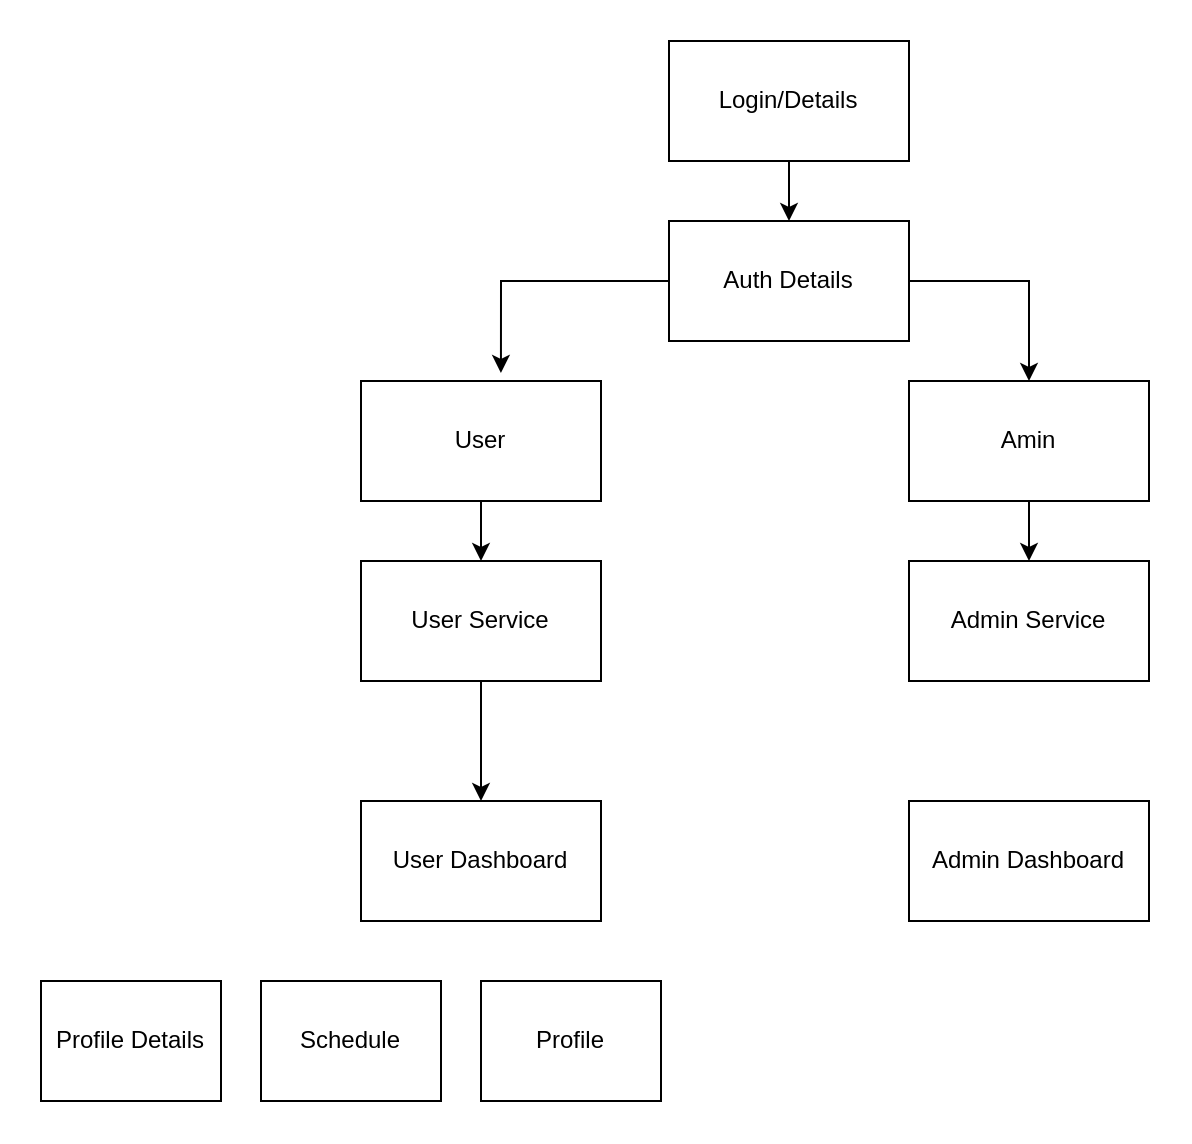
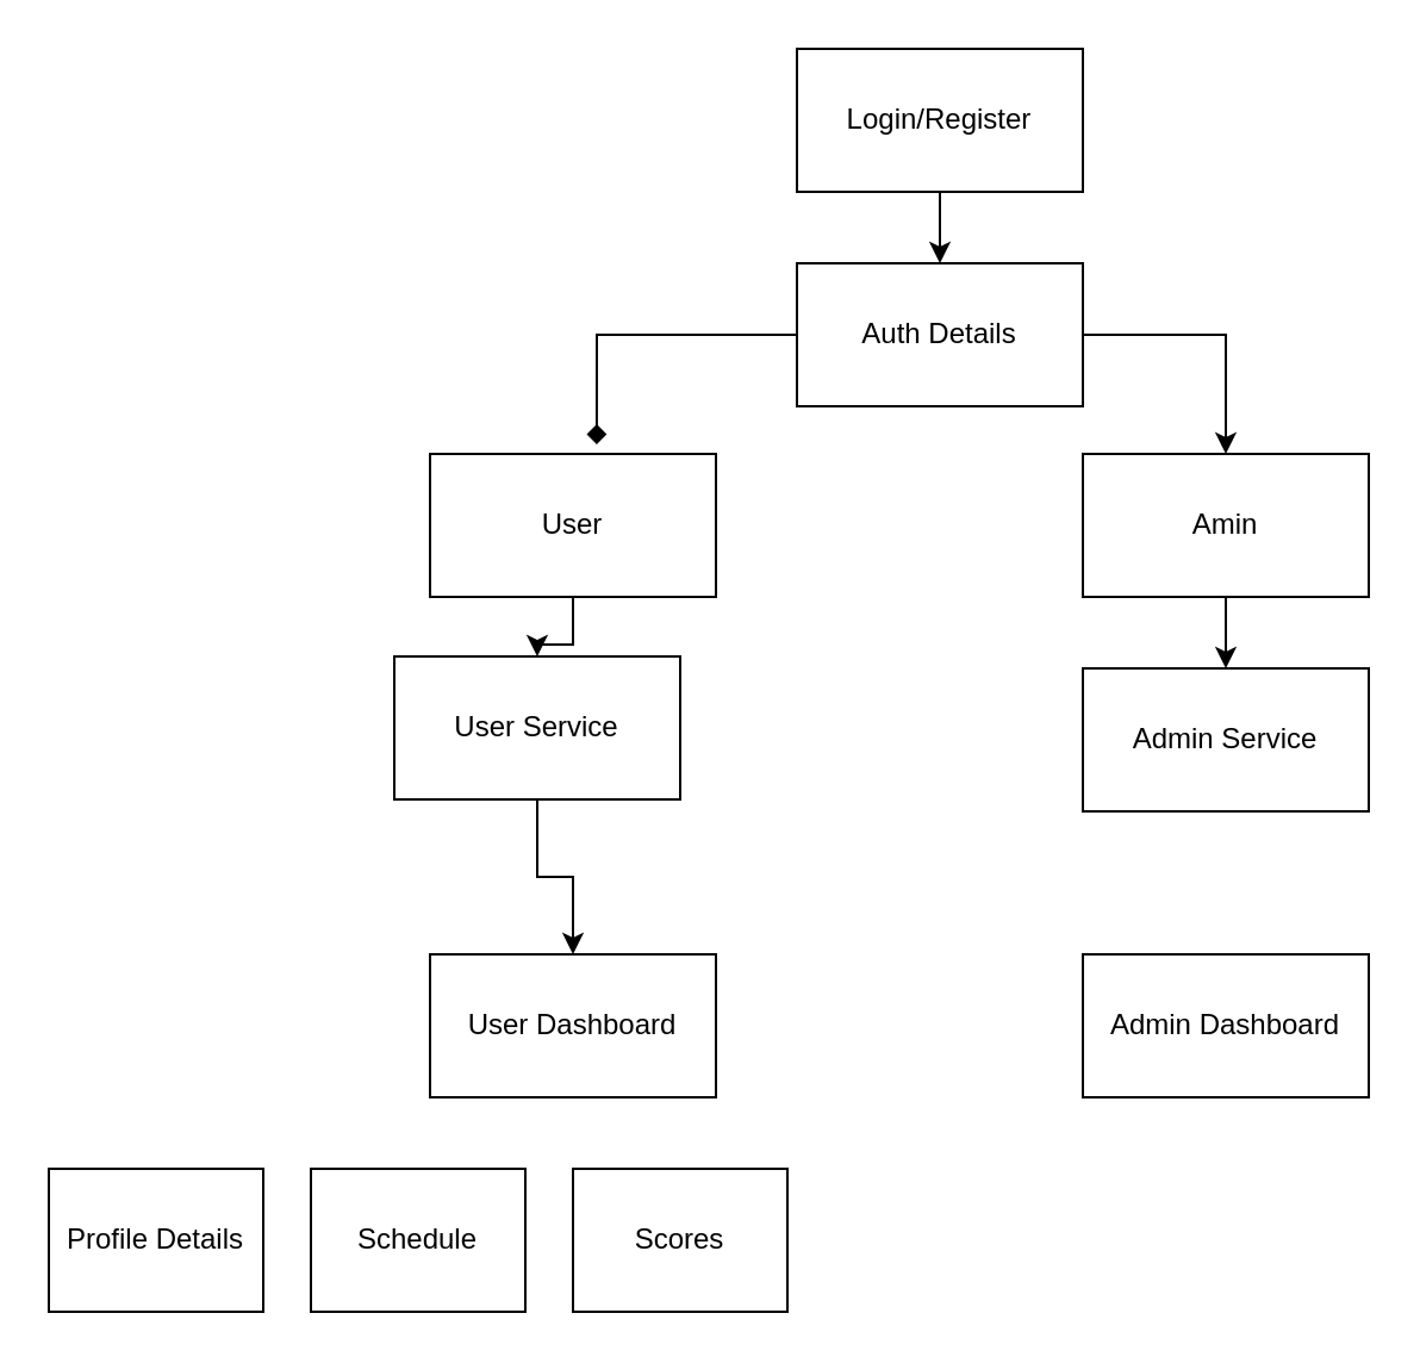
- <mxCell id="7" value="Login/Details" style="rounded=0;whiteSpace=wrap;html=1;" vertex="1" parent="1"><mxGeometry x="334" y="20" width="120" height="60" as="geometry" /></mxCell>
+ <mxCell id="7" value="Login/Register" style="rounded=0;whiteSpace=wrap;html=1;" vertex="1" parent="1"><mxGeometry x="334" y="20" width="120" height="60" as="geometry" /></mxCell>
- <mxCell id="9" style="edgeStyle=orthogonalEdgeStyle;rounded=0;orthogonalLoop=1;jettySize=auto;html=1;exitX=0;exitY=0.5;exitDx=0;exitDy=0;entryX=0.583;entryY=-0.067;entryDx=0;entryDy=0;entryPerimeter=0;" edge="1" parent="1" source="10" target="3"><mxGeometry relative="1" as="geometry" /></mxCell>
+ <mxCell id="9" style="edgeStyle=orthogonalEdgeStyle;rounded=0;orthogonalLoop=1;jettySize=auto;html=1;exitX=0;exitY=0.5;exitDx=0;exitDy=0;entryX=0.583;entryY=-0.067;entryDx=0;entryDy=0;entryPerimeter=0;endArrow=diamond;" edge="1" parent="1" source="10" target="3"><mxGeometry relative="1" as="geometry" /></mxCell>
- <mxCell id="13" value="User Service" style="rounded=0;whiteSpace=wrap;html=1;" vertex="1" parent="1"><mxGeometry x="180" y="280" width="120" height="60" as="geometry" /></mxCell>
+ <mxCell id="13" value="User Service" style="rounded=0;whiteSpace=wrap;html=1;" vertex="1" parent="1"><mxGeometry x="165" y="275" width="120" height="60" as="geometry" /></mxCell>
- <mxCell id="18" value="Profile" style="rounded=0;whiteSpace=wrap;html=1;" vertex="1" parent="1"><mxGeometry x="240" y="490" width="90" height="60" as="geometry" /></mxCell>
+ <mxCell id="18" value="Scores" style="rounded=0;whiteSpace=wrap;html=1;" vertex="1" parent="1"><mxGeometry x="240" y="490" width="90" height="60" as="geometry" /></mxCell>
